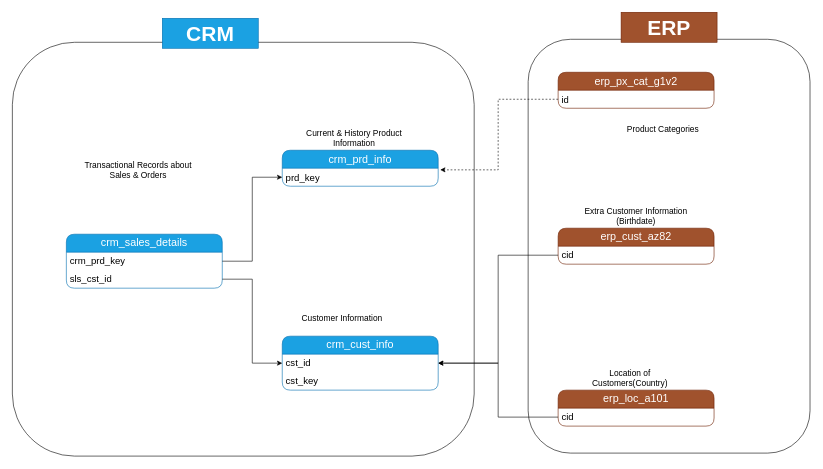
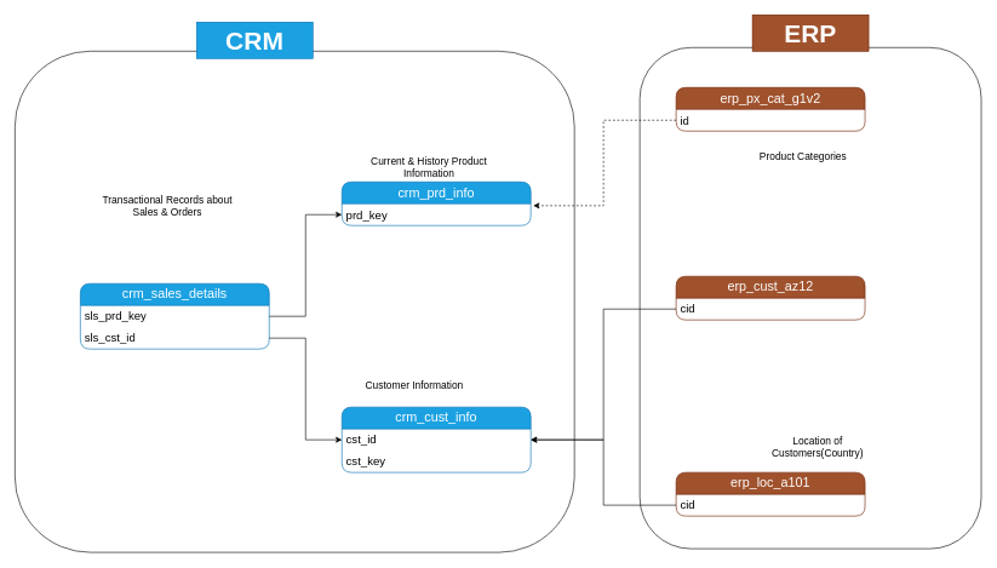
- <mxCell id="20" value="&lt;div&gt;&lt;span style=&quot;font-size: 14px;&quot;&gt;Extra Customer Information (Birthdate)&lt;/span&gt;&lt;/div&gt;" style="text;html=1;align=center;verticalAlign=middle;whiteSpace=wrap;rounded=0;" vertex="1" parent="1"><mxGeometry x="960" y="340" width="200" height="40" as="geometry" /></mxCell>
- <mxCell id="18" value="erp_cust_az82" style="swimlane;fontStyle=0;childLayout=stackLayout;horizontal=1;startSize=30;horizontalStack=0;resizeParent=1;resizeParentMax=0;resizeLast=0;collapsible=1;marginBottom=0;whiteSpace=wrap;html=1;rounded=1;fillColor=#a0522d;fontColor=#ffffff;strokeColor=#6D1F00;fontSize=18;" vertex="1" parent="1"><mxGeometry x="930" y="380" width="260" height="60" as="geometry"><mxRectangle x="130" y="200" width="140" height="30" as="alternateBounds" /></mxGeometry></mxCell>
+ <mxCell id="18" value="erp_cust_az12" style="swimlane;fontStyle=0;childLayout=stackLayout;horizontal=1;startSize=30;horizontalStack=0;resizeParent=1;resizeParentMax=0;resizeLast=0;collapsible=1;marginBottom=0;whiteSpace=wrap;html=1;rounded=1;fillColor=#a0522d;fontColor=#ffffff;strokeColor=#6D1F00;fontSize=18;" vertex="1" parent="1"><mxGeometry x="930" y="380" width="260" height="60" as="geometry"><mxRectangle x="130" y="200" width="140" height="30" as="alternateBounds" /></mxGeometry></mxCell>
- <mxCell id="3" value="crm_prd_key" style="text;strokeColor=none;fillColor=none;align=left;verticalAlign=middle;spacingLeft=4;spacingRight=4;overflow=hidden;points=[[0,0.5],[1,0.5]];portConstraint=eastwest;rotatable=0;whiteSpace=wrap;html=1;fontSize=16;" vertex="1" parent="2"><mxGeometry y="30" width="260" height="30" as="geometry" /></mxCell>
+ <mxCell id="3" value="sls_prd_key" style="text;strokeColor=none;fillColor=none;align=left;verticalAlign=middle;spacingLeft=4;spacingRight=4;overflow=hidden;points=[[0,0.5],[1,0.5]];portConstraint=eastwest;rotatable=0;whiteSpace=wrap;html=1;fontSize=16;" vertex="1" parent="2"><mxGeometry y="30" width="260" height="30" as="geometry" /></mxCell>
- <mxCell id="23" value="&lt;div&gt;&lt;span style=&quot;font-size: 14px;&quot;&gt;Location of Customers(Country)&lt;/span&gt;&lt;/div&gt;" style="text;html=1;align=center;verticalAlign=middle;whiteSpace=wrap;rounded=0;" vertex="1" parent="1"><mxGeometry x="950" y="610" width="200" height="40" as="geometry" /></mxCell>
+ <mxCell id="23" value="&lt;div&gt;&lt;span style=&quot;font-size: 14px;&quot;&gt;Location of Customers(Country)&lt;/span&gt;&lt;/div&gt;" style="text;html=1;align=center;verticalAlign=middle;whiteSpace=wrap;rounded=0;" vertex="1" parent="1"><mxGeometry x="1025" y="595" width="200" height="40" as="geometry" /></mxCell>
